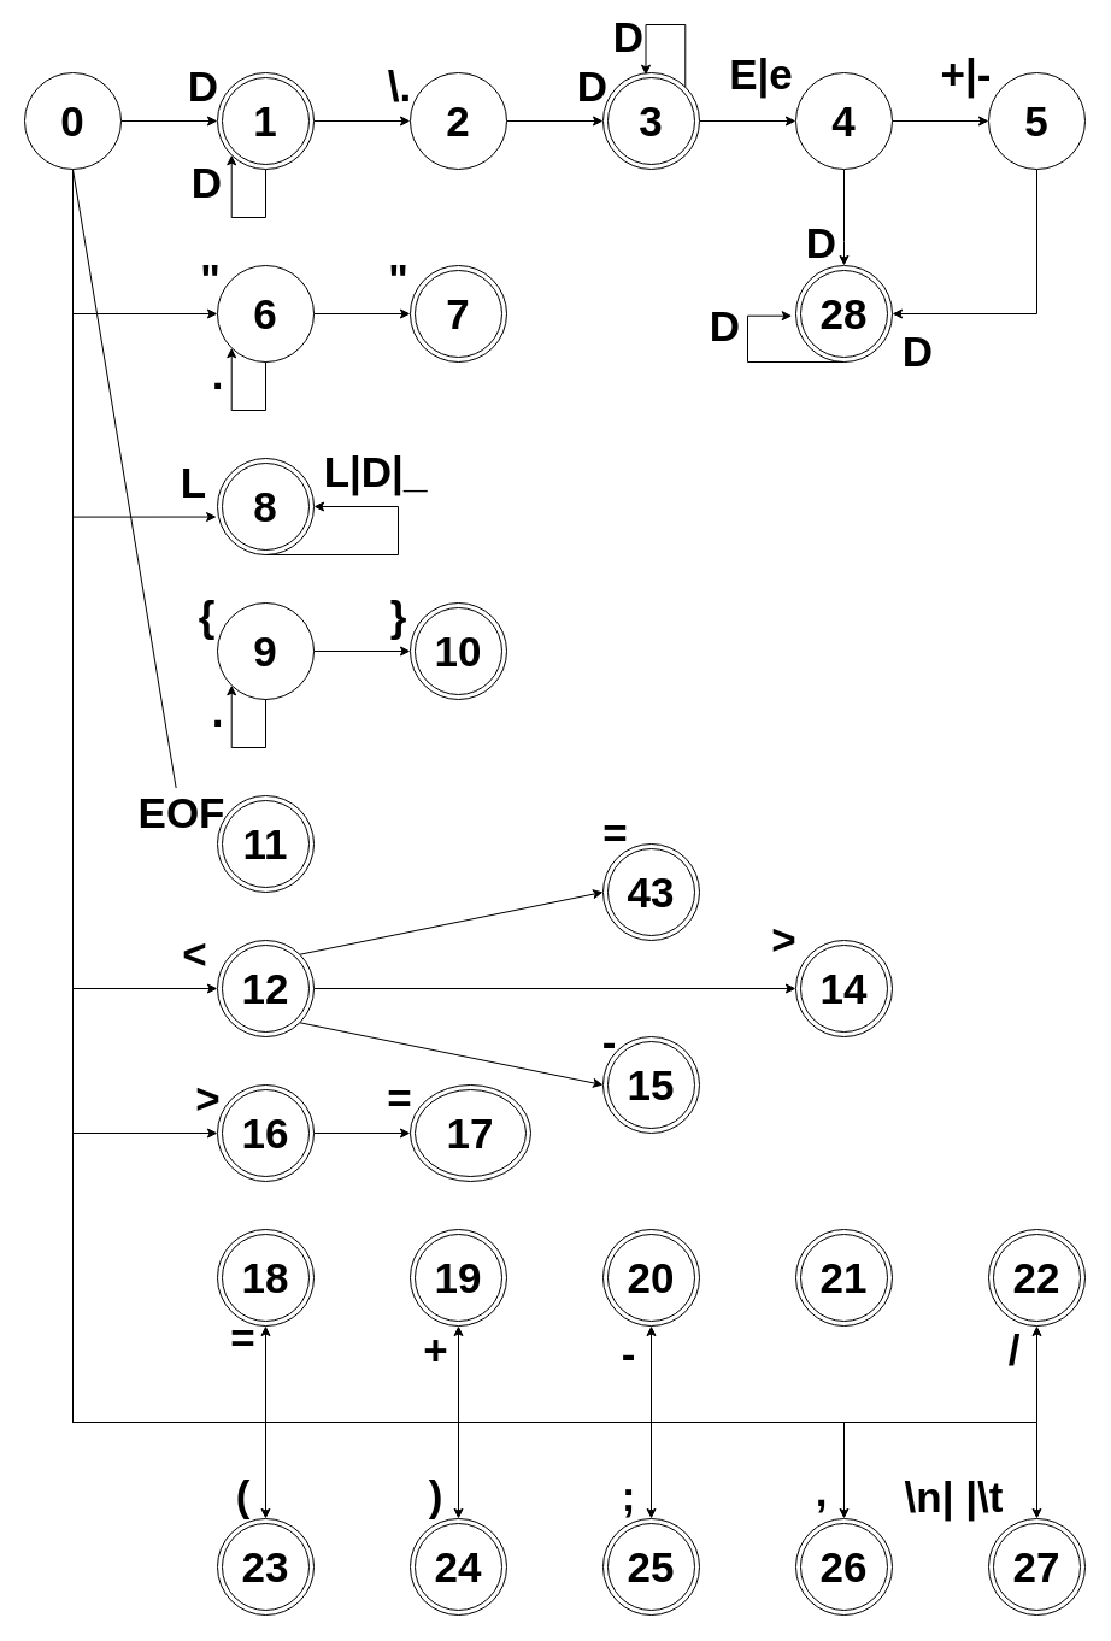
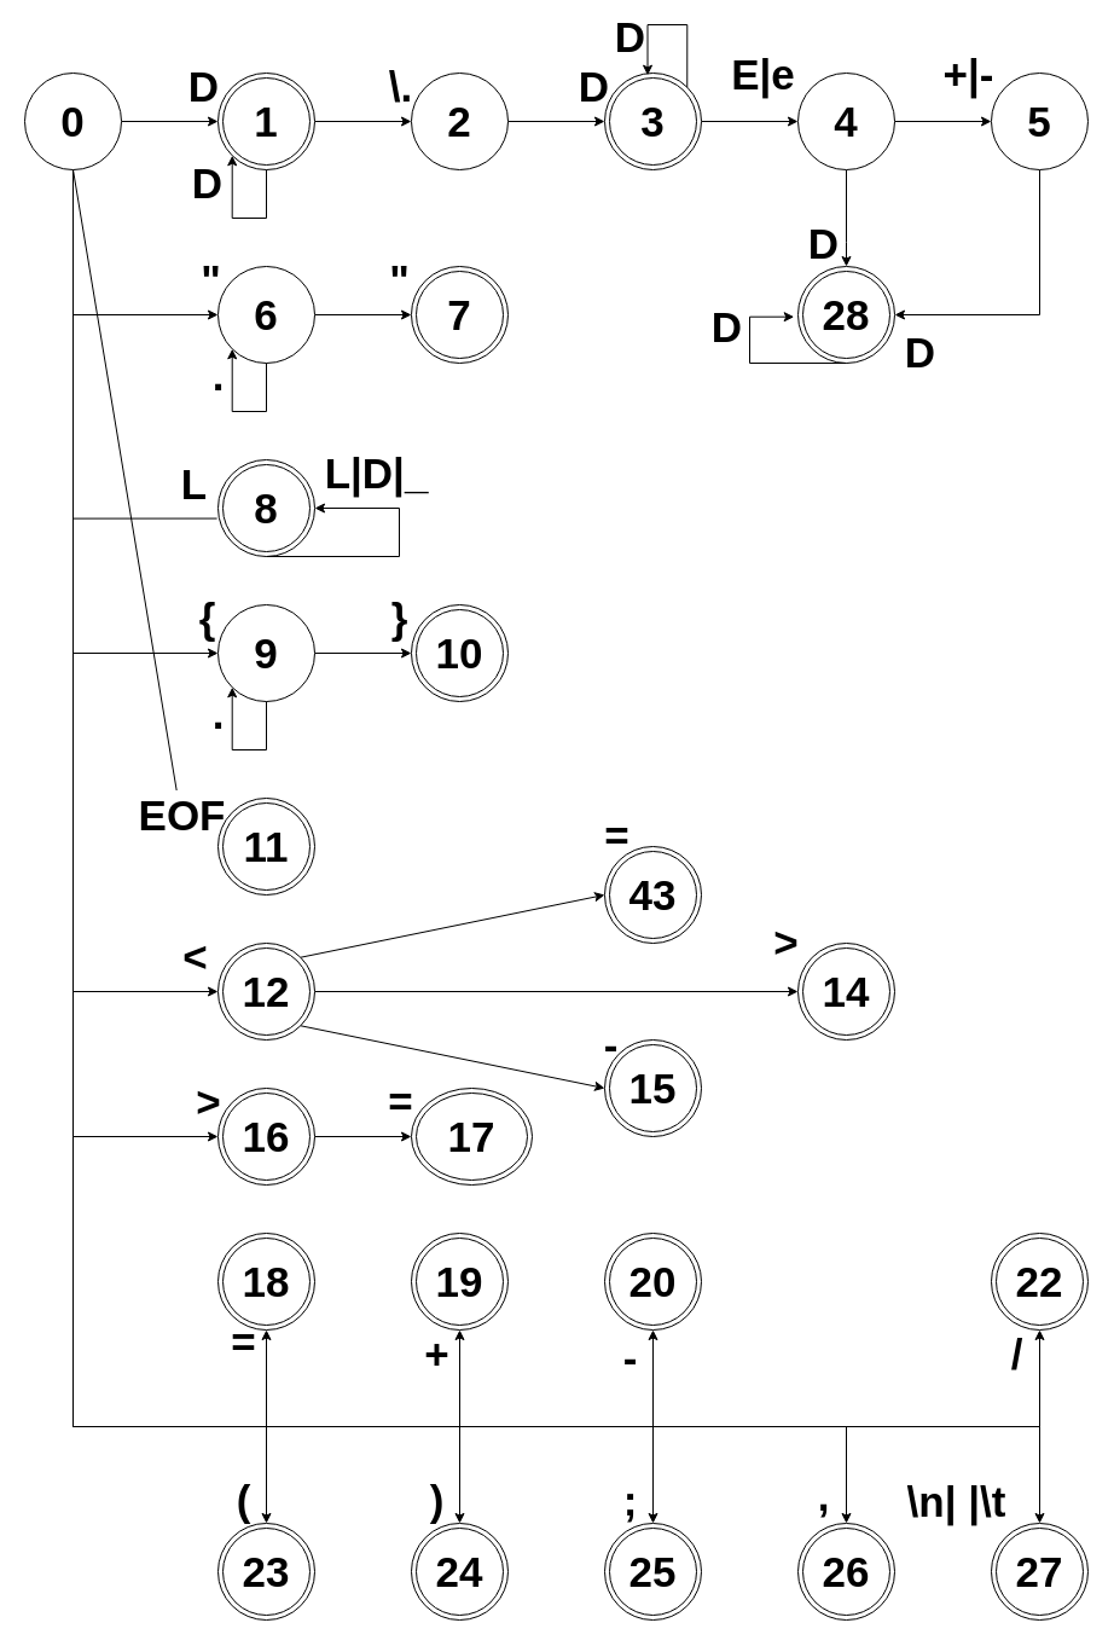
- <mxCell id="6" style="edgeStyle=orthogonalEdgeStyle;rounded=0;orthogonalLoop=1;jettySize=auto;html=1;exitX=0.5;exitY=1;exitDx=0;exitDy=0;entryX=-0.011;entryY=0.607;entryDx=0;entryDy=0;entryPerimeter=0;fontSize=35;fontStyle=1" parent="1" source="32" target="58" edge="1"><mxGeometry relative="1" as="geometry" /></mxCell>
+ <mxCell id="6" style="edgeStyle=orthogonalEdgeStyle;rounded=0;orthogonalLoop=1;jettySize=auto;html=1;exitX=0.5;exitY=1;exitDx=0;exitDy=0;entryX=-0.011;entryY=0.607;entryDx=0;entryDy=0;entryPerimeter=0;fontSize=35;fontStyle=1;endArrow=none;" parent="1" source="32" target="58" edge="1"><mxGeometry relative="1" as="geometry" /></mxCell>
+ <mxCell id="8" style="edgeStyle=orthogonalEdgeStyle;rounded=0;orthogonalLoop=1;jettySize=auto;html=1;exitX=0.5;exitY=1;exitDx=0;exitDy=0;entryX=0;entryY=0.5;entryDx=0;entryDy=0;fontSize=35;fontStyle=1" parent="1" source="32" target="64" edge="1"><mxGeometry relative="1" as="geometry" /></mxCell>
- <mxCell id="87" value="21" style="ellipse;shape=doubleEllipse;whiteSpace=wrap;html=1;aspect=fixed;fontSize=35;fontStyle=1" parent="1" vertex="1"><mxGeometry x="660" y="1020" width="80" height="80" as="geometry" /></mxCell>
